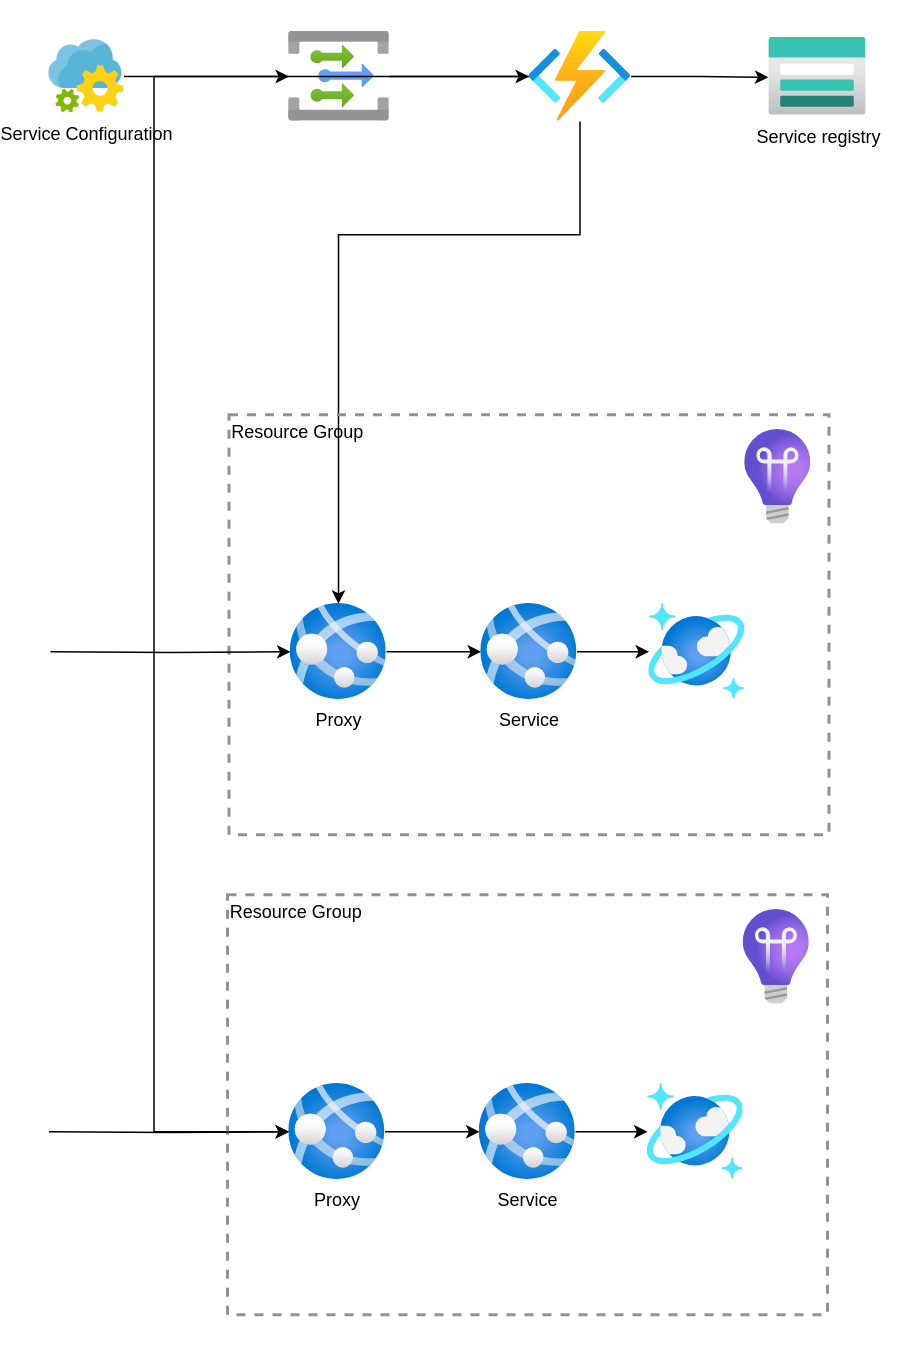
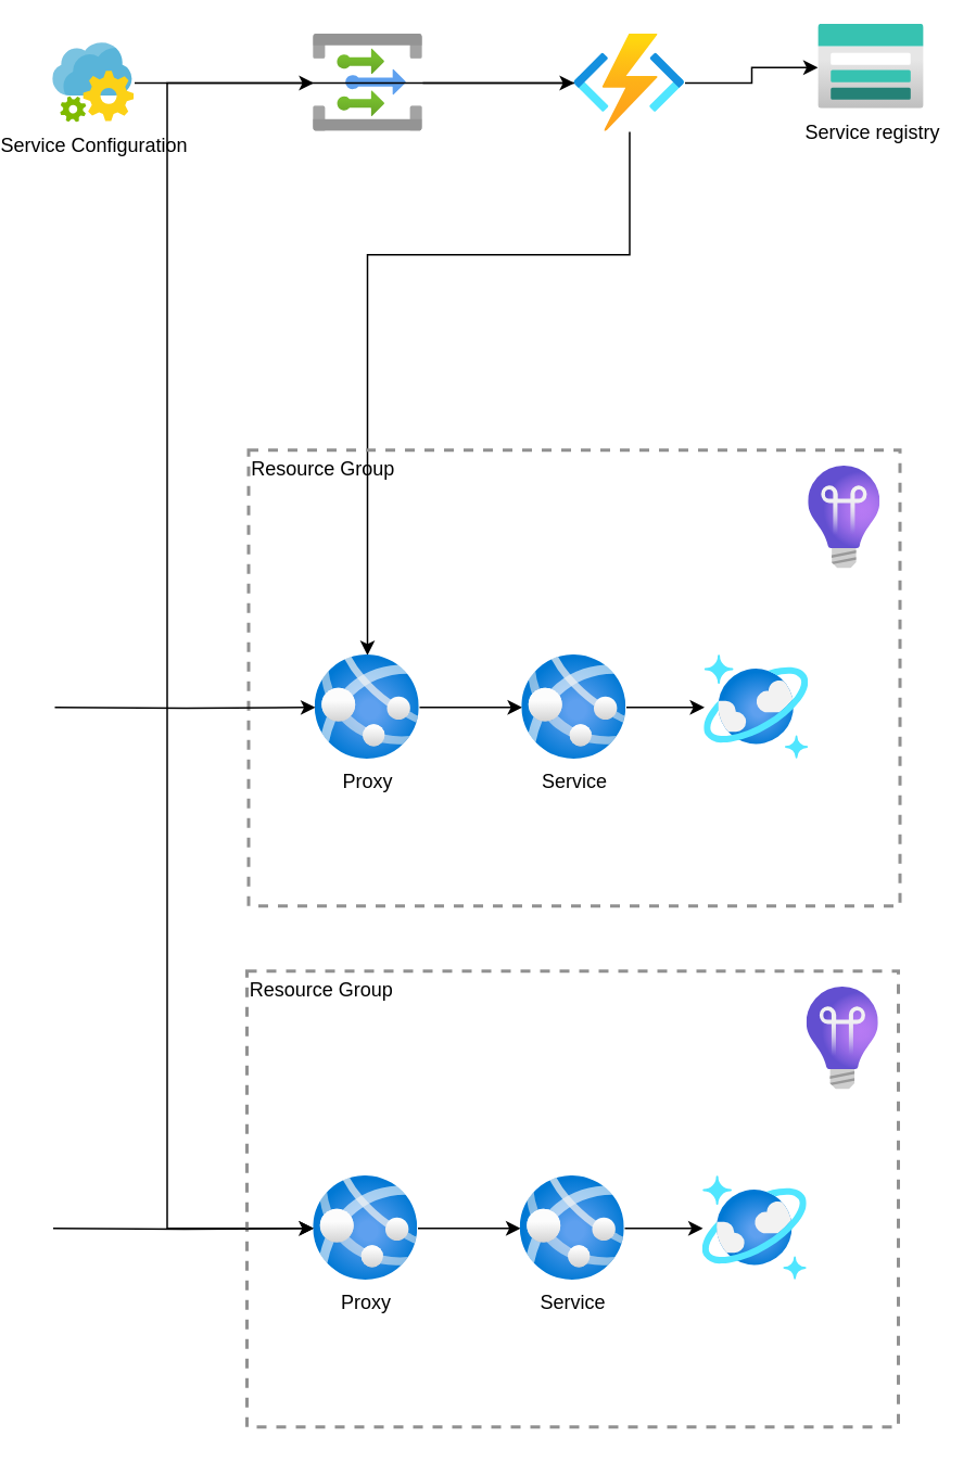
- <mxCell id="10" value="Service registry" style="aspect=fixed;html=1;points=[];align=center;image;fontSize=12;image=img/lib/azure2/storage/Storage_Accounts.svg;" vertex="1" parent="1"><mxGeometry x="500" y="24.5" width="65" height="52" as="geometry" /></mxCell>
+ <mxCell id="10" value="Service registry" style="aspect=fixed;html=1;points=[];align=center;image;fontSize=12;image=img/lib/azure2/storage/Storage_Accounts.svg;" vertex="1" parent="1"><mxGeometry x="490" y="14.5" width="65" height="52" as="geometry" /></mxCell>
